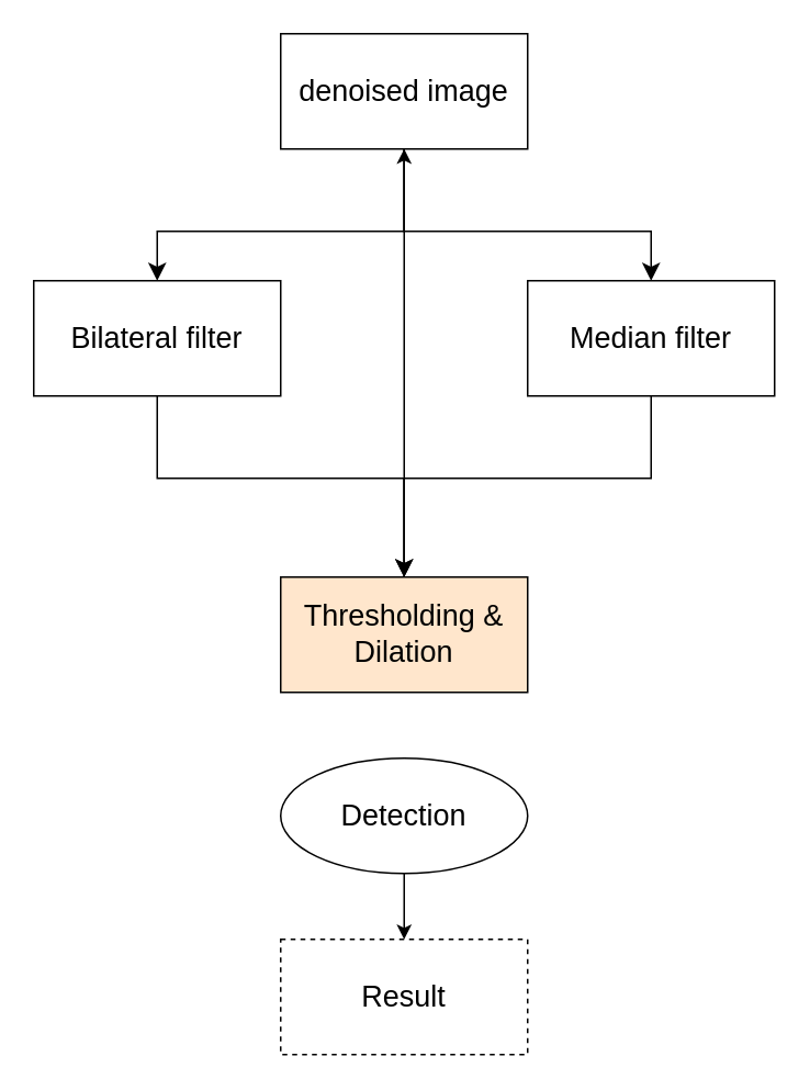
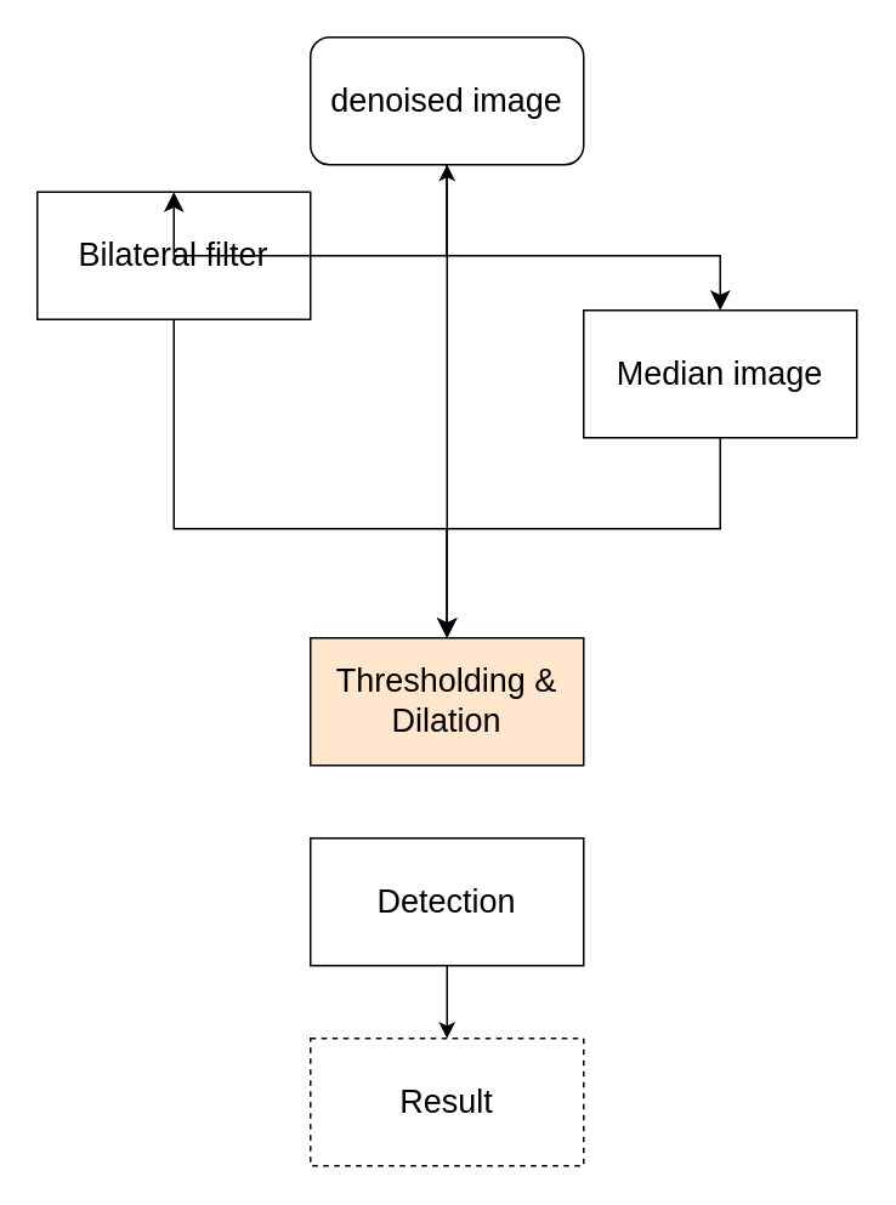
- <mxCell id="2" value="&lt;font style=&quot;font-size: 18px;&quot;&gt;denoised image&lt;/font&gt;" style="rounded=0;whiteSpace=wrap;html=1;" vertex="1" parent="1"><mxGeometry x="170" y="20" width="150" height="70" as="geometry" /></mxCell>
+ <mxCell id="2" value="&lt;font style=&quot;font-size: 18px;&quot;&gt;denoised image&lt;/font&gt;" style="whiteSpace=wrap;html=1;rounded=1;" vertex="1" parent="1"><mxGeometry x="170" y="20" width="150" height="70" as="geometry" /></mxCell>
- <mxCell id="3" value="&lt;font style=&quot;font-size: 18px;&quot;&gt;Bilateral filter&lt;/font&gt;" style="rounded=0;whiteSpace=wrap;html=1;" vertex="1" parent="1"><mxGeometry x="20" y="170" width="150" height="70" as="geometry" /></mxCell>
+ <mxCell id="3" value="&lt;font style=&quot;font-size: 18px;&quot;&gt;Bilateral filter&lt;/font&gt;" style="rounded=0;whiteSpace=wrap;html=1;" vertex="1" parent="1"><mxGeometry x="20" y="105" width="150" height="70" as="geometry" /></mxCell>
- <mxCell id="4" value="&lt;font style=&quot;font-size: 18px;&quot;&gt;Median filter&lt;/font&gt;" style="rounded=0;whiteSpace=wrap;html=1;" vertex="1" parent="1"><mxGeometry x="320" y="170" width="150" height="70" as="geometry" /></mxCell>
+ <mxCell id="4" value="&lt;font style=&quot;font-size: 18px;&quot;&gt;Median image&lt;/font&gt;" style="rounded=0;whiteSpace=wrap;html=1;" vertex="1" parent="1"><mxGeometry x="320" y="170" width="150" height="70" as="geometry" /></mxCell>
- <mxCell id="12" value="&lt;span style=&quot;font-size: 18px;&quot;&gt;Detection&lt;/span&gt;" style="ellipse;whiteSpace=wrap;html=1;" vertex="1" parent="1"><mxGeometry x="170" y="460" width="150" height="70" as="geometry" /></mxCell>
+ <mxCell id="12" value="&lt;span style=&quot;font-size: 18px;&quot;&gt;Detection&lt;/span&gt;" style="rounded=0;whiteSpace=wrap;html=1;" vertex="1" parent="1"><mxGeometry x="170" y="460" width="150" height="70" as="geometry" /></mxCell>
